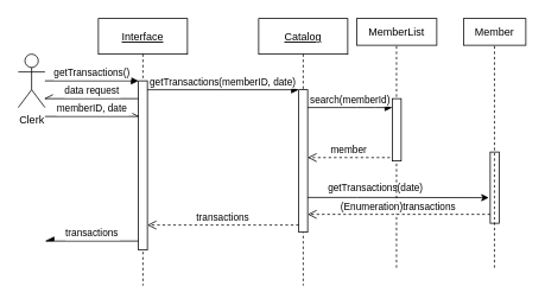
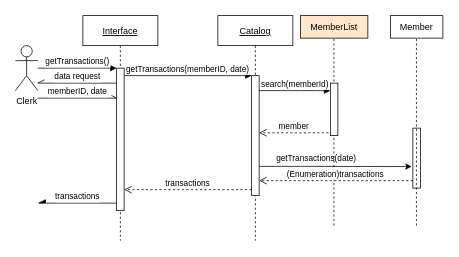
- <mxCell id="18" value="MemberList" style="rounded=0;whiteSpace=wrap;html=1;" vertex="1" parent="1"><mxGeometry x="400" y="20" width="90" height="30" as="geometry" /></mxCell>
+ <mxCell id="18" value="MemberList" style="rounded=0;whiteSpace=wrap;html=1;fillColor=#ffe6cc;" vertex="1" parent="1"><mxGeometry x="400" y="20" width="90" height="30" as="geometry" /></mxCell>
